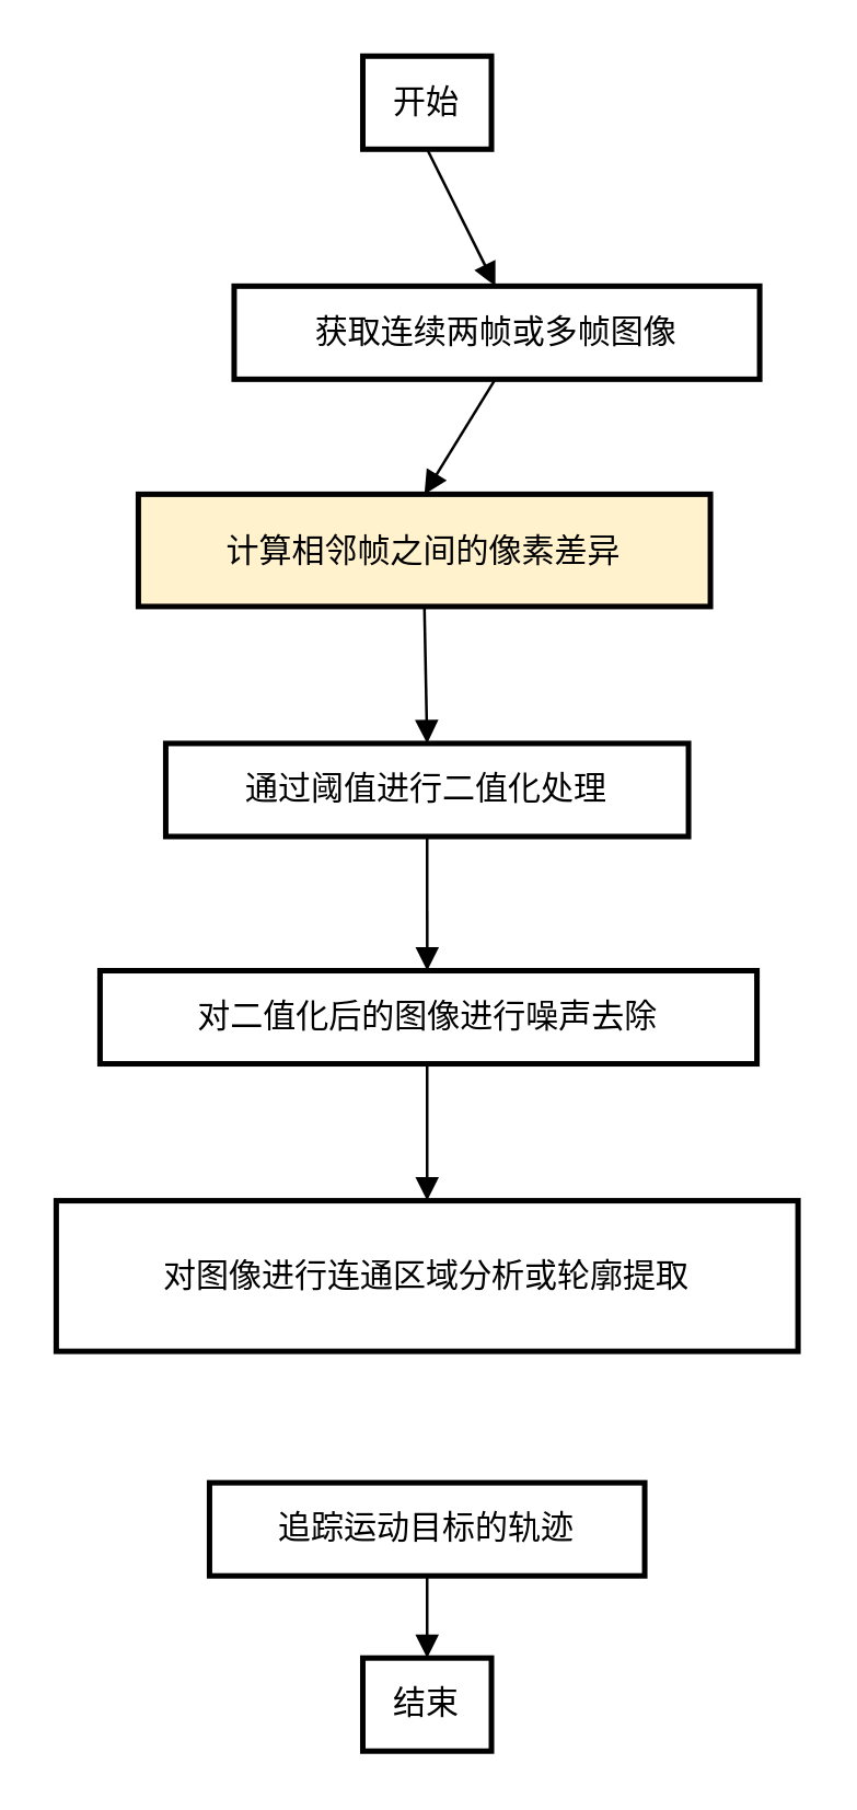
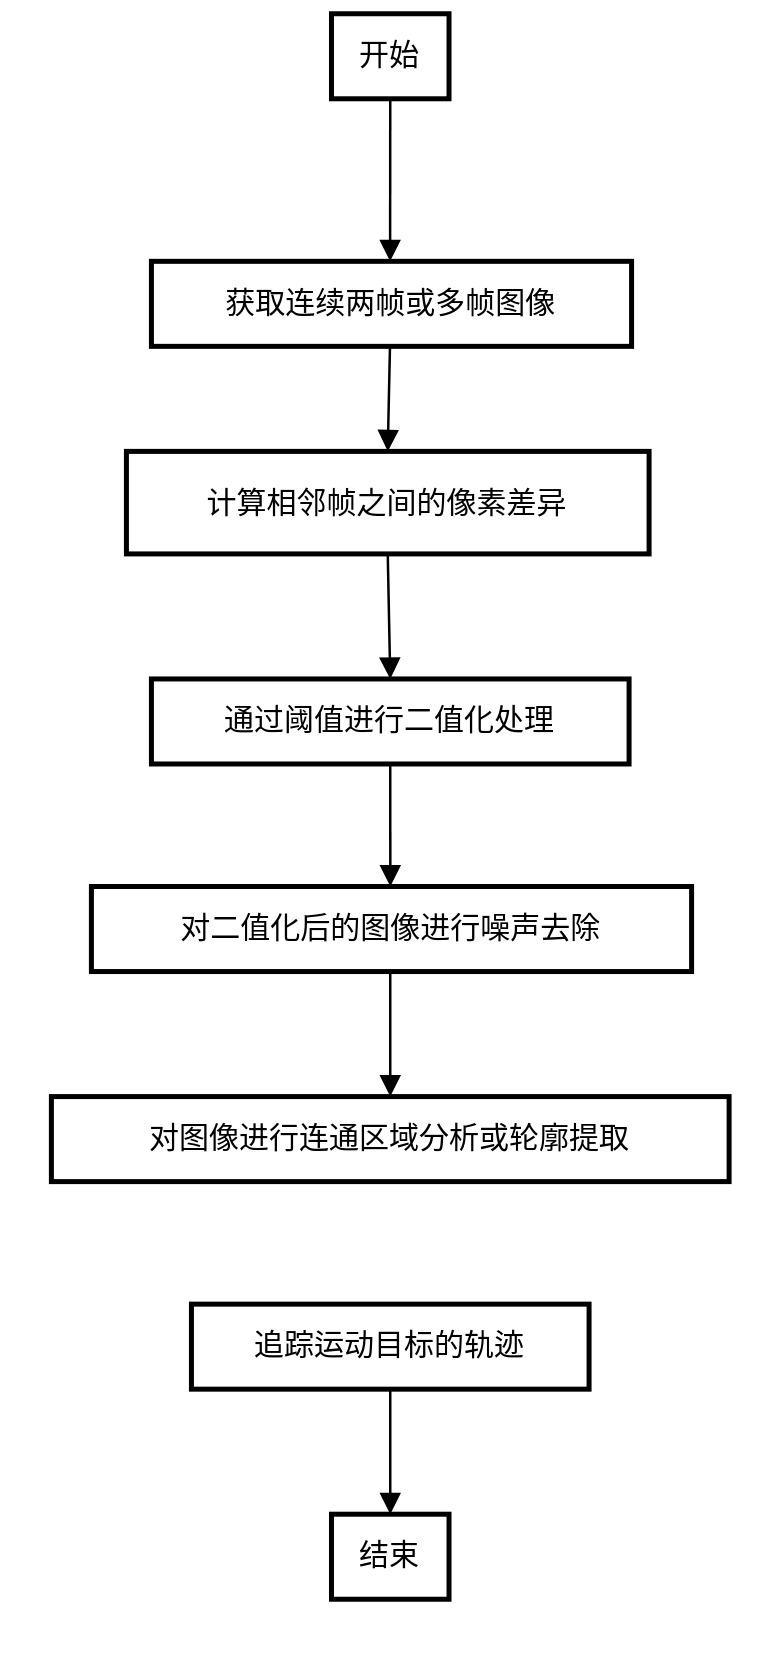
- <mxCell id="2" value="开始" style="whiteSpace=wrap;strokeWidth=2;" vertex="1" parent="1"><mxGeometry x="132" y="20" width="47" height="34" as="geometry" /></mxCell>
+ <mxCell id="2" value="开始" style="whiteSpace=wrap;strokeWidth=2;" vertex="1" parent="1"><mxGeometry x="132" y="5" width="47" height="34" as="geometry" /></mxCell>
- <mxCell id="3" value="获取连续两帧或多帧图像" style="whiteSpace=wrap;strokeWidth=2;" vertex="1" parent="1"><mxGeometry x="85" y="104" width="192" height="34" as="geometry" /></mxCell>
+ <mxCell id="3" value="获取连续两帧或多帧图像" style="whiteSpace=wrap;strokeWidth=2;" vertex="1" parent="1"><mxGeometry x="60" y="104" width="192" height="34" as="geometry" /></mxCell>
- <mxCell id="4" value="计算相邻帧之间的像素差异" style="whiteSpace=wrap;strokeWidth=2;fillColor=#fff2cc;" vertex="1" parent="1"><mxGeometry x="50" y="180" width="209" height="41" as="geometry" /></mxCell>
+ <mxCell id="4" value="计算相邻帧之间的像素差异" style="whiteSpace=wrap;strokeWidth=2;" vertex="1" parent="1"><mxGeometry x="50" y="180" width="209" height="41" as="geometry" /></mxCell>
- <mxCell id="7" value="对图像进行连通区域分析或轮廓提取" style="whiteSpace=wrap;strokeWidth=2;" vertex="1" parent="1"><mxGeometry x="20" y="438" width="271" height="55" as="geometry" /></mxCell>
+ <mxCell id="7" value="对图像进行连通区域分析或轮廓提取" style="whiteSpace=wrap;strokeWidth=2;" vertex="1" parent="1"><mxGeometry x="20" y="438" width="271" height="34" as="geometry" /></mxCell>
- <mxCell id="8" value="追踪运动目标的轨迹" style="whiteSpace=wrap;strokeWidth=2;" vertex="1" parent="1"><mxGeometry x="76" y="541" width="159" height="34" as="geometry" /></mxCell>
+ <mxCell id="8" value="追踪运动目标的轨迹" style="whiteSpace=wrap;strokeWidth=2;" vertex="1" parent="1"><mxGeometry x="76" y="521" width="159" height="34" as="geometry" /></mxCell>
